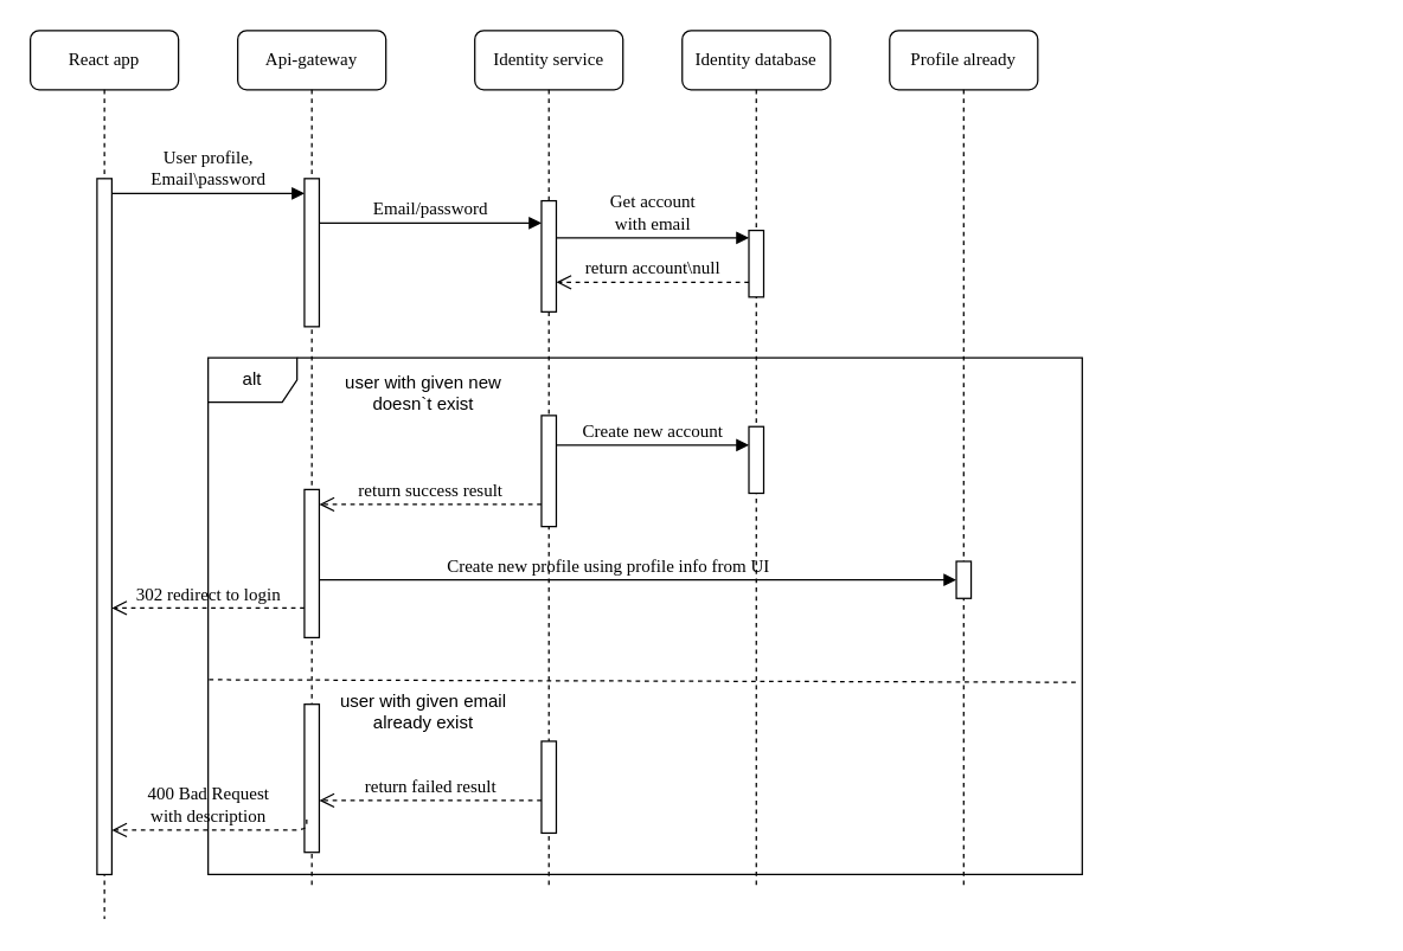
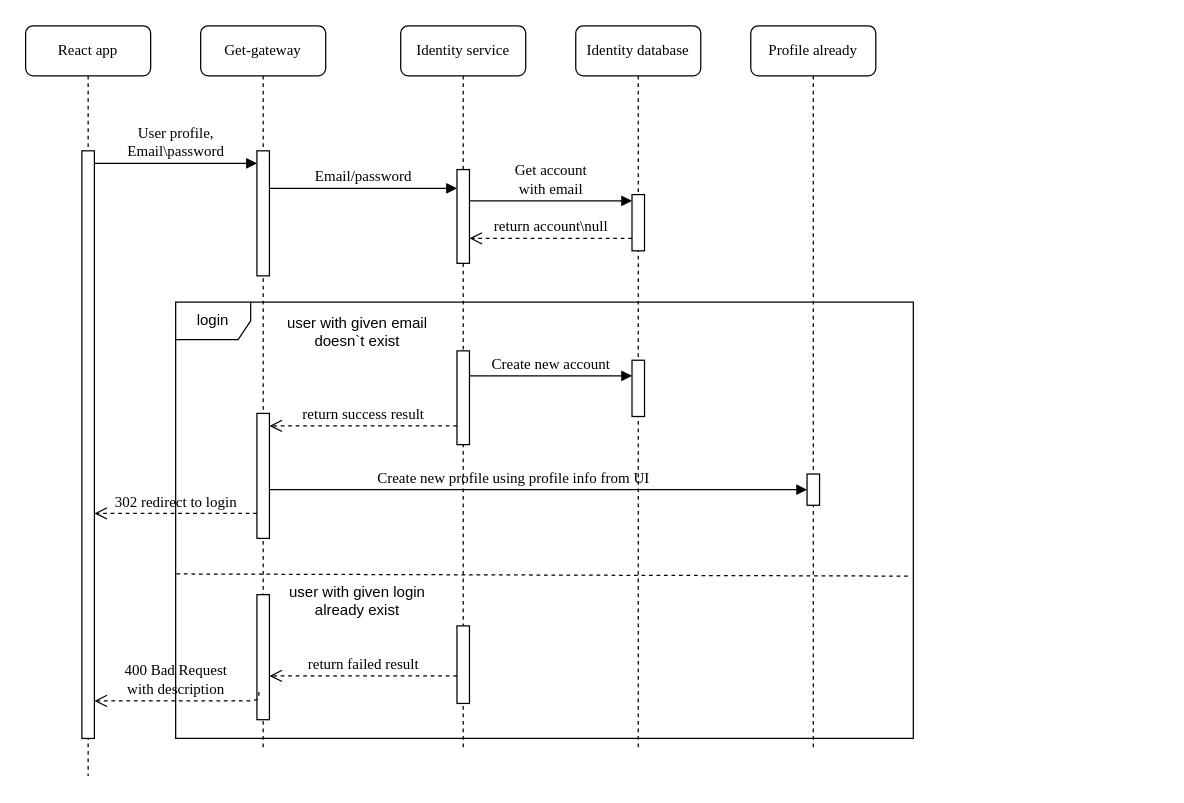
- <mxCell id="3" value="Api-gateway" style="shape=umlLifeline;perimeter=lifelinePerimeter;whiteSpace=wrap;html=1;container=1;collapsible=0;recursiveResize=0;outlineConnect=0;rounded=1;shadow=0;comic=0;labelBackgroundColor=none;strokeWidth=1;fontFamily=Verdana;fontSize=12;align=center;" parent="1" vertex="1"><mxGeometry x="160" y="20" width="100" height="580" as="geometry" /></mxCell>
+ <mxCell id="3" value="Get-gateway" style="shape=umlLifeline;perimeter=lifelinePerimeter;whiteSpace=wrap;html=1;container=1;collapsible=0;recursiveResize=0;outlineConnect=0;rounded=1;shadow=0;comic=0;labelBackgroundColor=none;strokeWidth=1;fontFamily=Verdana;fontSize=12;align=center;" parent="1" vertex="1"><mxGeometry x="160" y="20" width="100" height="580" as="geometry" /></mxCell>
- <mxCell id="2" value="alt" style="shape=umlFrame;whiteSpace=wrap;html=1;" vertex="1" parent="1"><mxGeometry x="140" y="241" width="590" height="349" as="geometry" /></mxCell>
+ <mxCell id="2" value="login" style="shape=umlFrame;whiteSpace=wrap;html=1;" vertex="1" parent="1"><mxGeometry x="140" y="241" width="590" height="349" as="geometry" /></mxCell>
- <mxCell id="22" value="user with given new&lt;br&gt;doesn`t exist" style="text;html=1;align=center;verticalAlign=middle;resizable=0;points=[];autosize=1;" vertex="1" parent="1"><mxGeometry x="220" y="250" width="130" height="30" as="geometry" /></mxCell>
+ <mxCell id="22" value="user with given email&lt;br&gt;doesn`t exist" style="text;html=1;align=center;verticalAlign=middle;resizable=0;points=[];autosize=1;" vertex="1" parent="1"><mxGeometry x="220" y="250" width="130" height="30" as="geometry" /></mxCell>
- <mxCell id="23" value="user with given email&lt;br&gt;already exist" style="text;html=1;align=center;verticalAlign=middle;resizable=0;points=[];autosize=1;" vertex="1" parent="1"><mxGeometry x="220" y="465" width="130" height="30" as="geometry" /></mxCell>
+ <mxCell id="23" value="user with given login&lt;br&gt;already exist" style="text;html=1;align=center;verticalAlign=middle;resizable=0;points=[];autosize=1;" vertex="1" parent="1"><mxGeometry x="220" y="465" width="130" height="30" as="geometry" /></mxCell>
